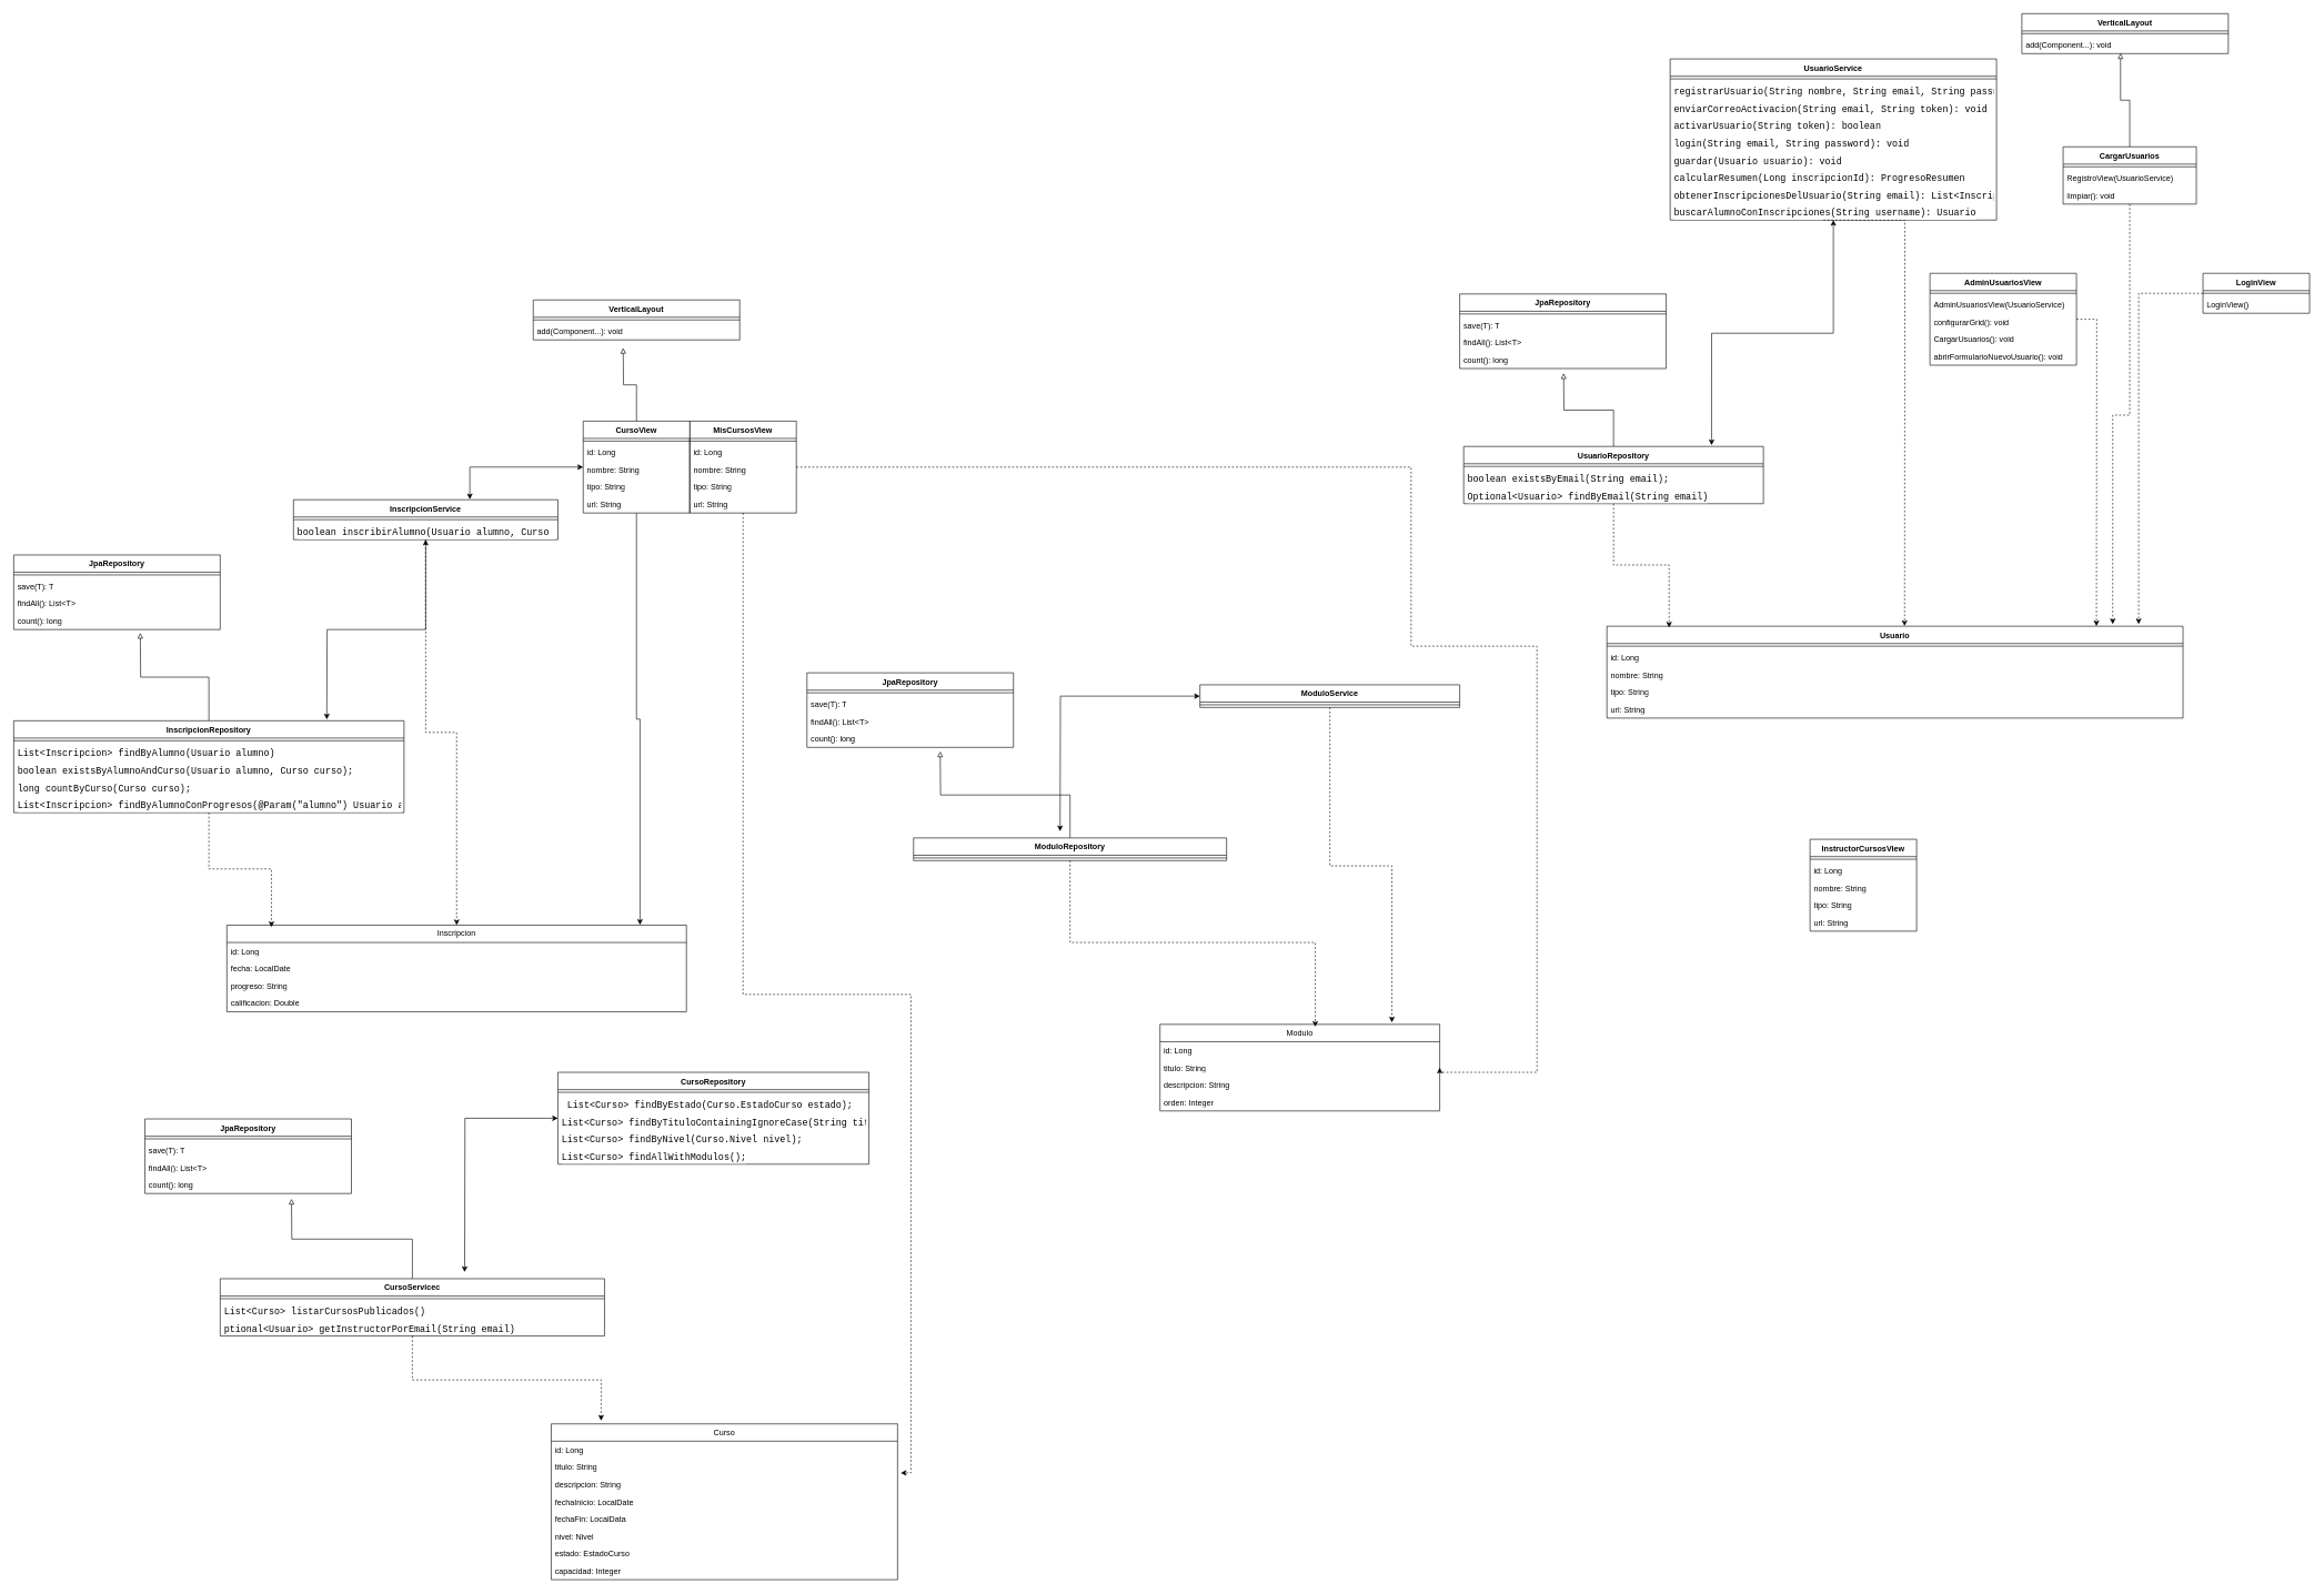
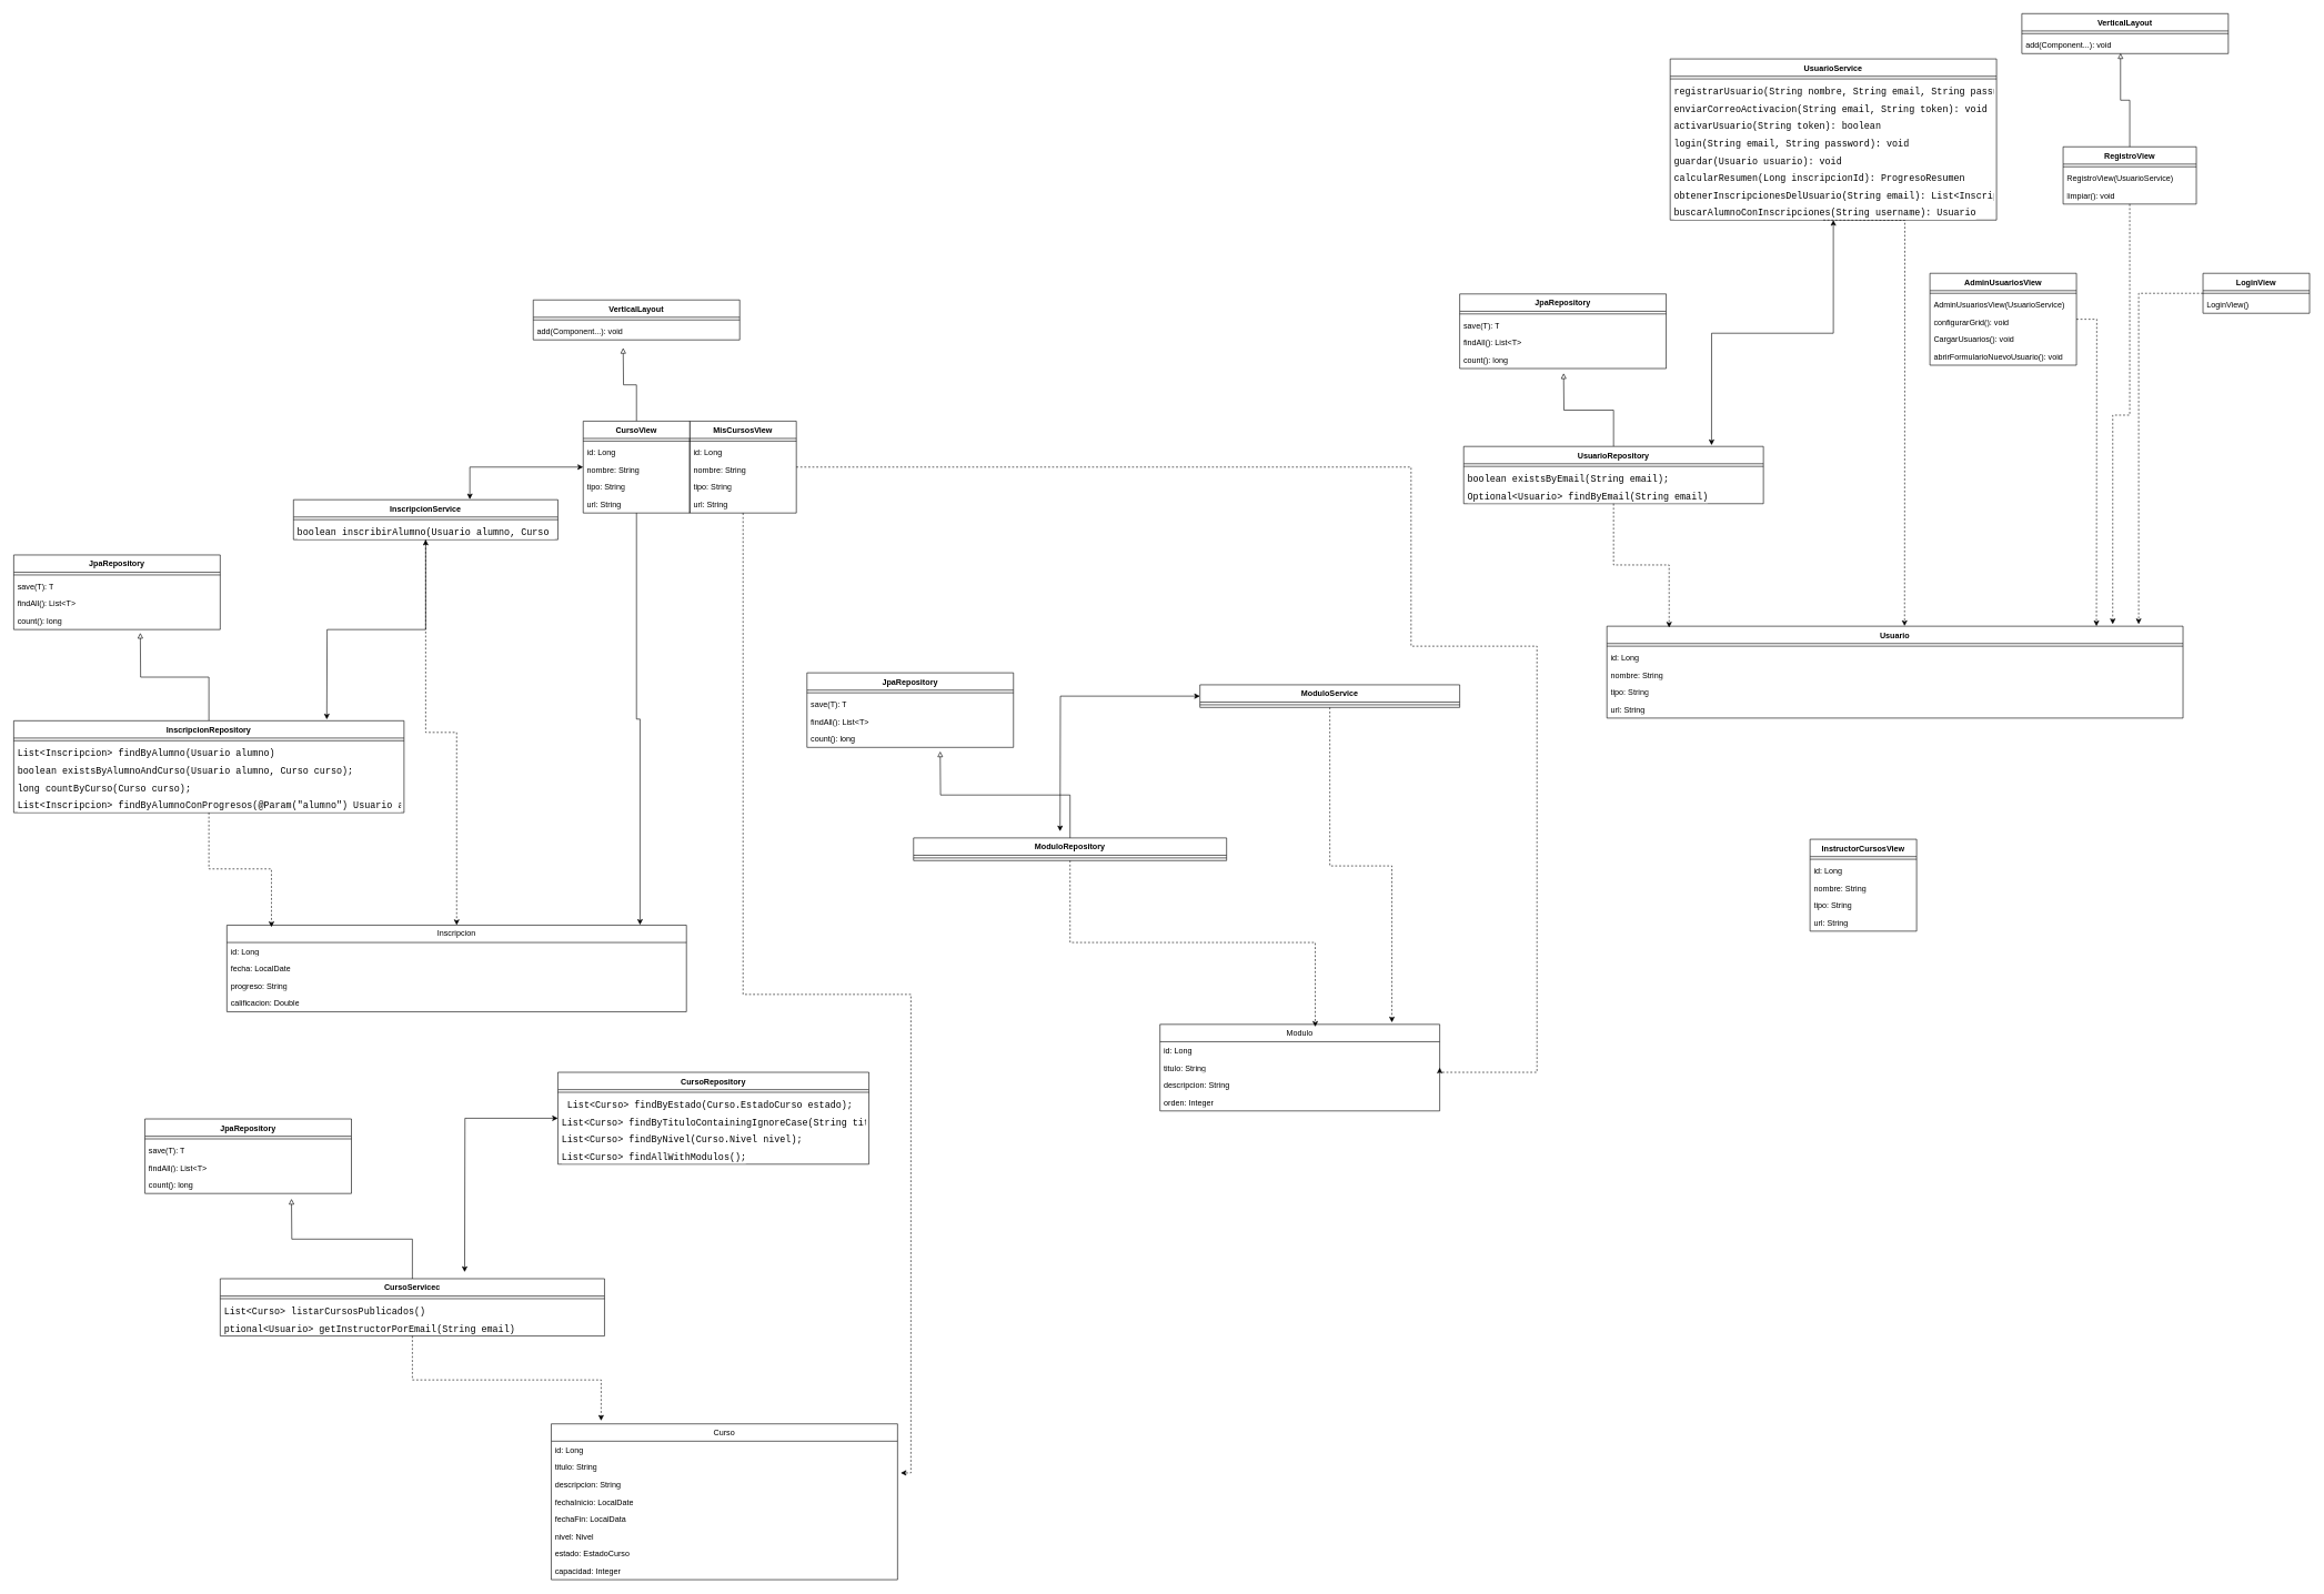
- <mxCell id="67" value="CargarUsuarios" style="swimlane;fontStyle=1;align=center;verticalAlign=top;childLayout=stackLayout;horizontal=1;startSize=26;horizontalStack=0;resizeParent=1;resizeParentMax=0;resizeLast=0;collapsible=1;marginBottom=0;whiteSpace=wrap;html=1;" vertex="1" parent="1"><mxGeometry x="3097" y="220" width="200" height="86" as="geometry" /></mxCell>
+ <mxCell id="67" value="RegistroView" style="swimlane;fontStyle=1;align=center;verticalAlign=top;childLayout=stackLayout;horizontal=1;startSize=26;horizontalStack=0;resizeParent=1;resizeParentMax=0;resizeLast=0;collapsible=1;marginBottom=0;whiteSpace=wrap;html=1;" vertex="1" parent="1"><mxGeometry x="3097" y="220" width="200" height="86" as="geometry" /></mxCell>
